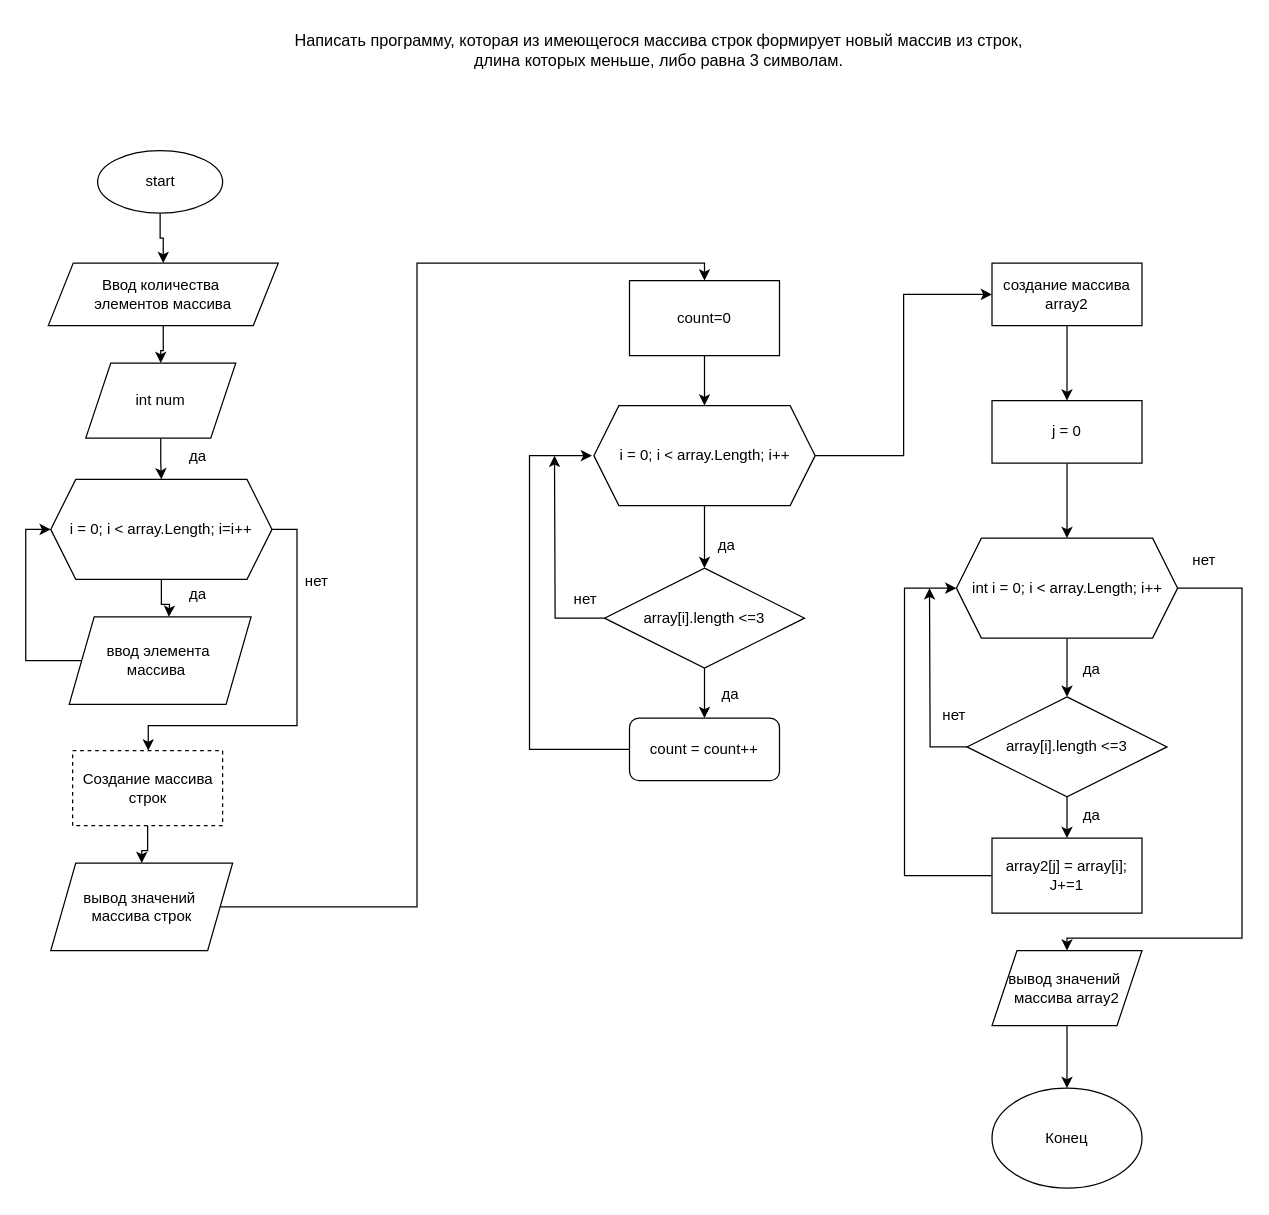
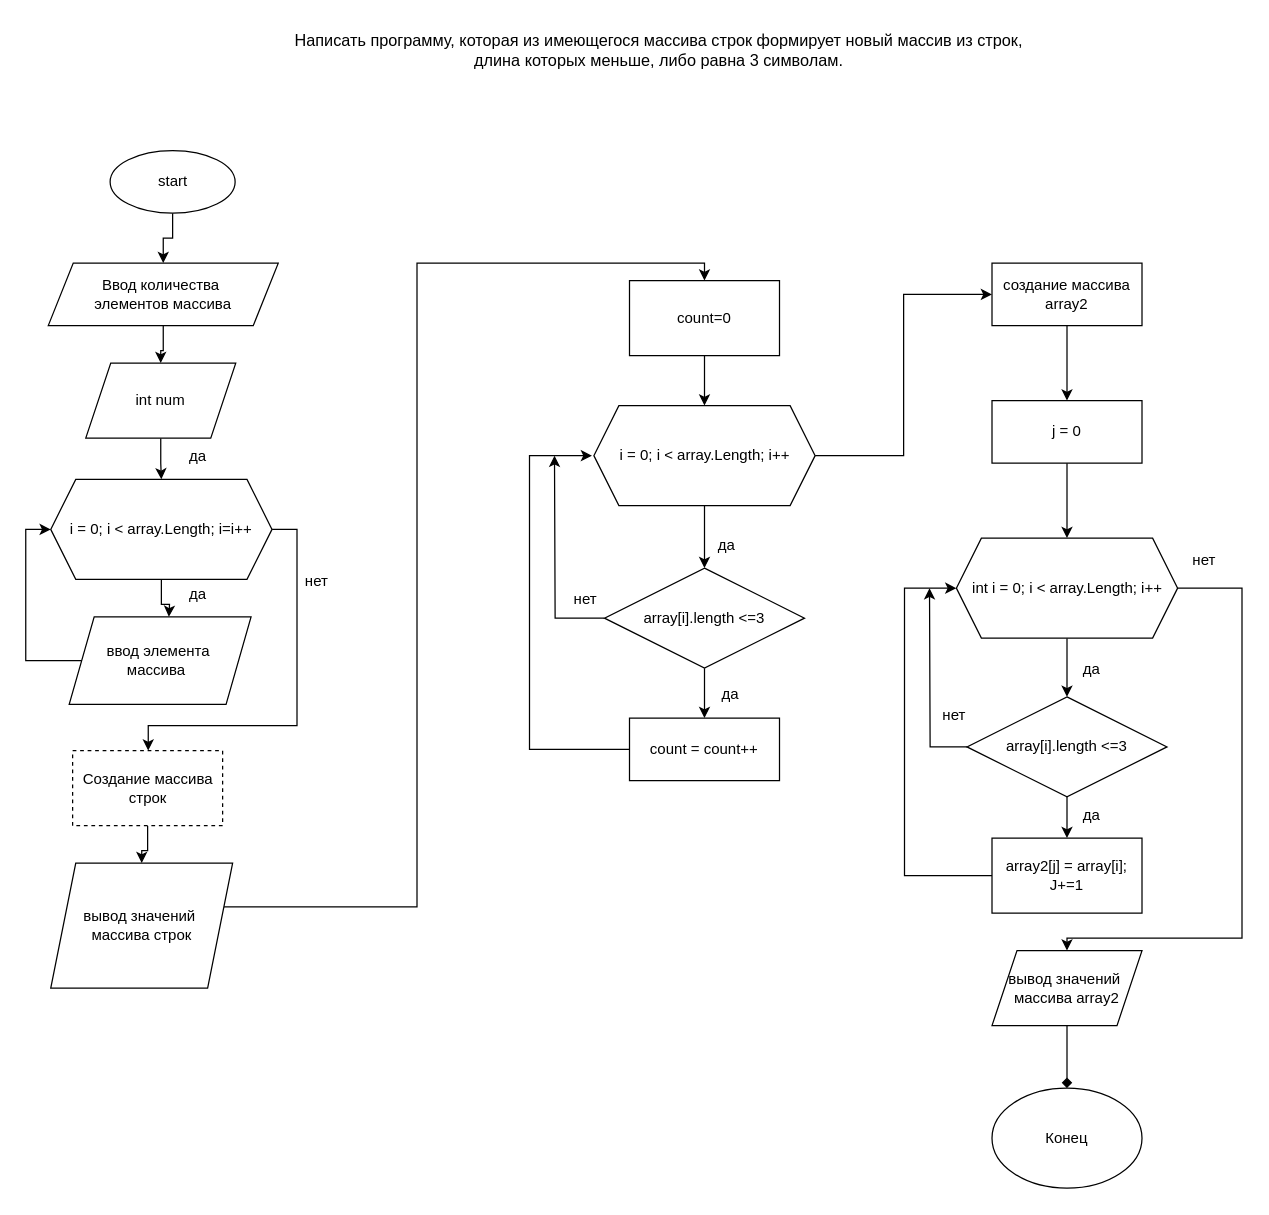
- <mxCell id="3" value="start" style="ellipse;whiteSpace=wrap;html=1;" parent="1" vertex="1"><mxGeometry x="77.5" y="120" width="100" height="50" as="geometry" /></mxCell>
+ <mxCell id="3" value="start" style="ellipse;whiteSpace=wrap;html=1;" parent="1" vertex="1"><mxGeometry x="87.5" y="120" width="100" height="50" as="geometry" /></mxCell>
- <mxCell id="18" value="count = count++" style="whiteSpace=wrap;html=1;rounded=1;" parent="1" vertex="1"><mxGeometry x="503" y="574" width="120" height="50" as="geometry" /></mxCell>
+ <mxCell id="18" value="count = count++" style="rounded=0;whiteSpace=wrap;html=1;" parent="1" vertex="1"><mxGeometry x="503" y="574" width="120" height="50" as="geometry" /></mxCell>
- <mxCell id="48" value="вывод значений&amp;nbsp;&lt;div&gt;массива&amp;nbsp;строк&lt;/div&gt;" style="shape=parallelogram;perimeter=parallelogramPerimeter;whiteSpace=wrap;html=1;fixedSize=1;" vertex="1" parent="1"><mxGeometry x="40" y="690" width="145.5" height="70" as="geometry" /></mxCell>
+ <mxCell id="48" value="вывод значений&amp;nbsp;&lt;div&gt;массива&amp;nbsp;строк&lt;/div&gt;" style="shape=parallelogram;perimeter=parallelogramPerimeter;whiteSpace=wrap;html=1;fixedSize=1;" vertex="1" parent="1"><mxGeometry x="40" y="690" width="145.5" height="100" as="geometry" /></mxCell>
- <mxCell id="34" value="" style="edgeStyle=orthogonalEdgeStyle;rounded=0;orthogonalLoop=1;jettySize=auto;html=1;" edge="1" parent="1" source="35" target="40"><mxGeometry relative="1" as="geometry" /></mxCell>
+ <mxCell id="34" value="" style="edgeStyle=orthogonalEdgeStyle;rounded=0;orthogonalLoop=1;jettySize=auto;html=1;endArrow=diamond;" edge="1" parent="1" source="35" target="40"><mxGeometry relative="1" as="geometry" /></mxCell>
